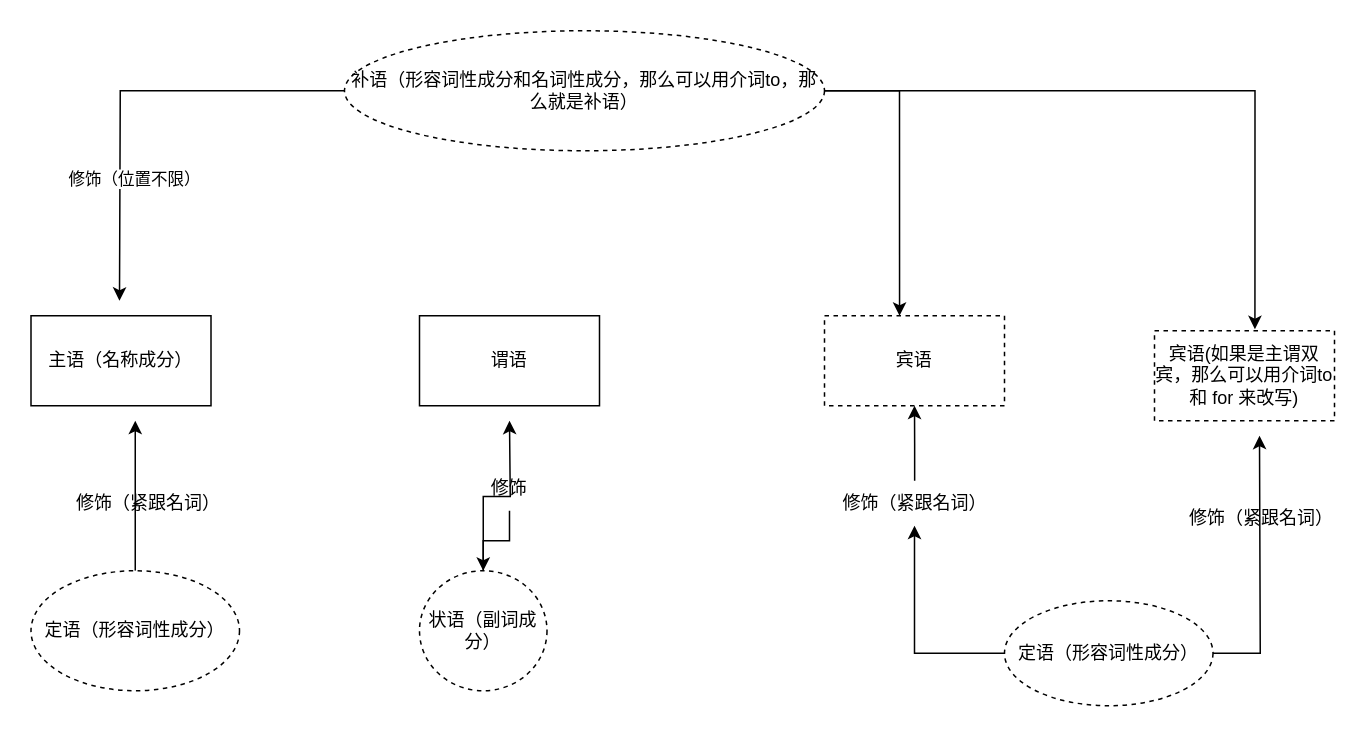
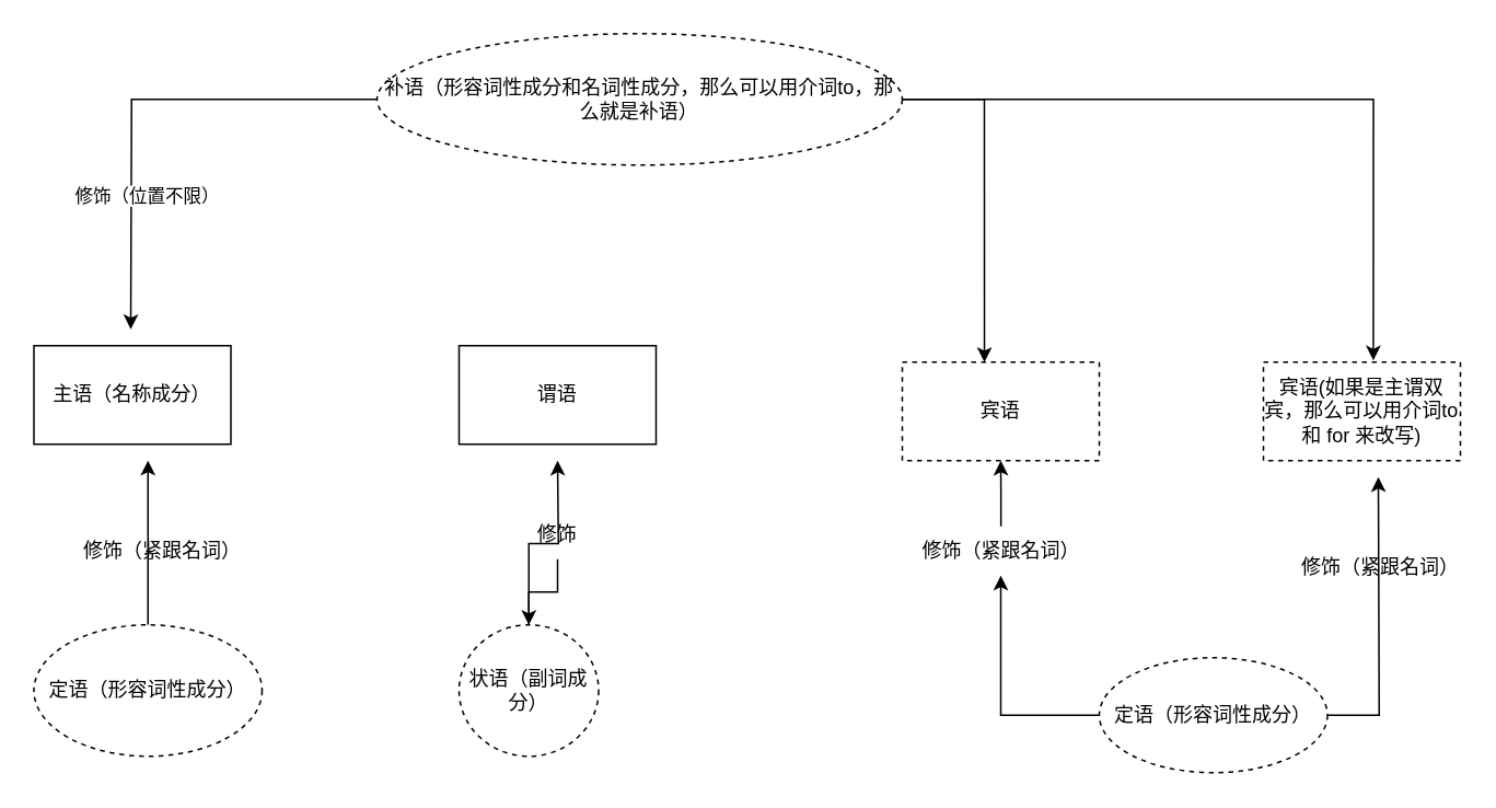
- <mxCell id="4" value="宾语" style="rounded=0;whiteSpace=wrap;html=1;dashed=1;" parent="1" vertex="1"><mxGeometry x="549" y="210" width="120" height="60" as="geometry" /></mxCell>
+ <mxCell id="4" value="宾语" style="rounded=0;whiteSpace=wrap;html=1;dashed=1;" parent="1" vertex="1"><mxGeometry x="549" y="220" width="120" height="60" as="geometry" /></mxCell>
